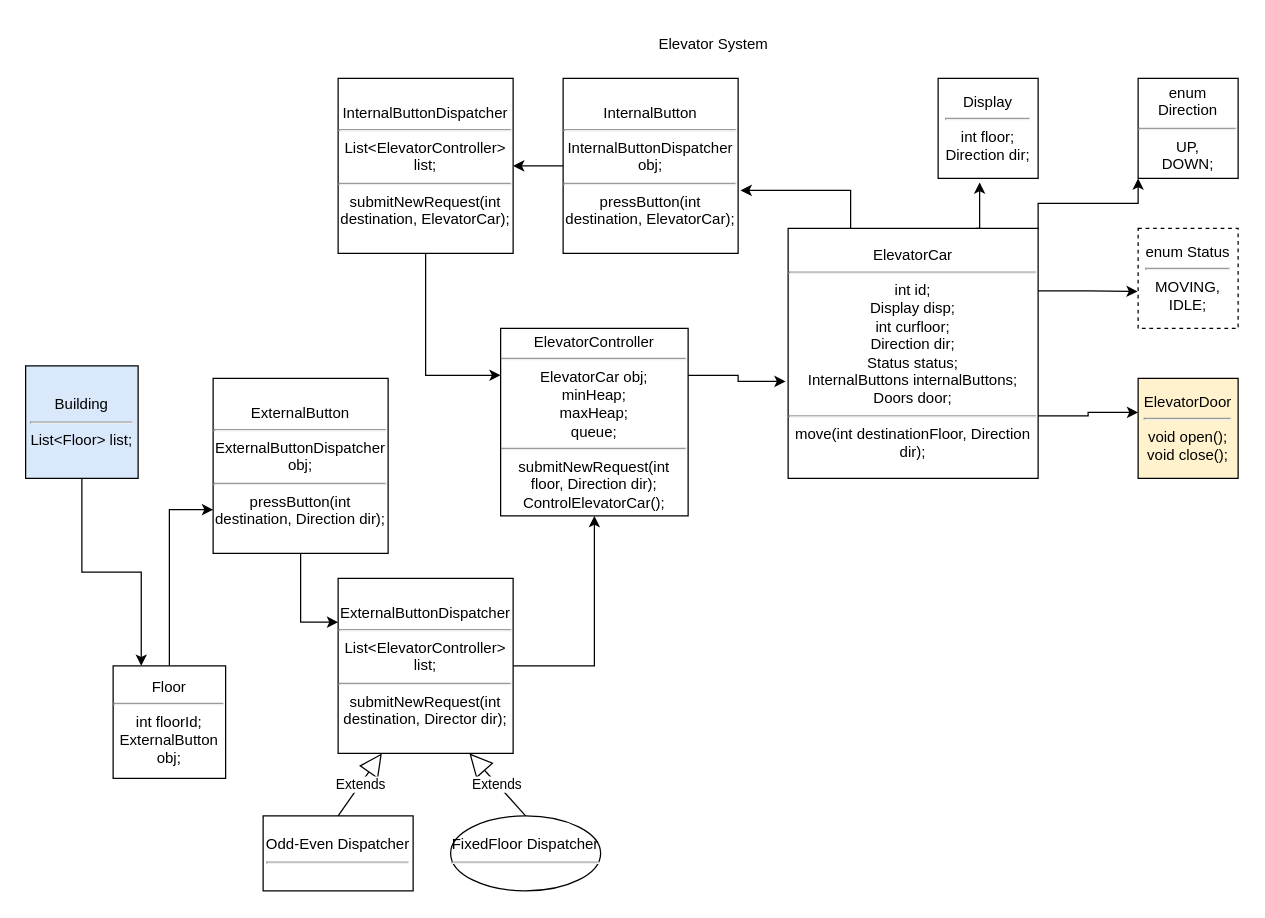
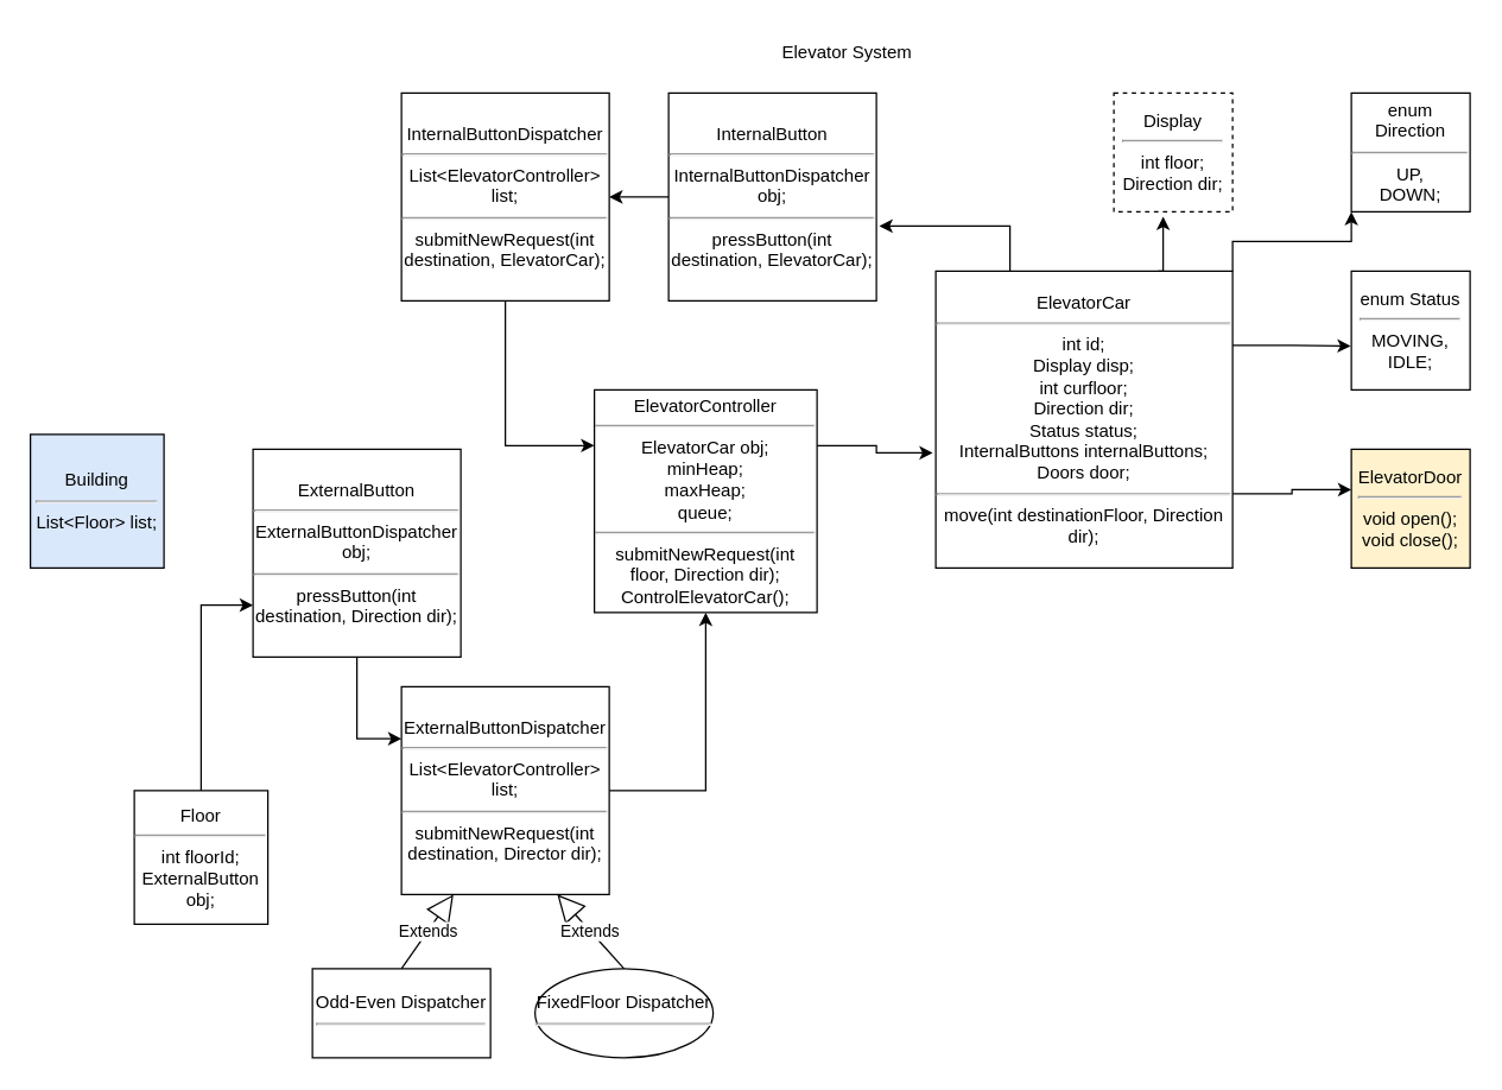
- <mxCell id="2" value="Display&lt;hr&gt;int floor;&lt;div&gt;Direction dir;&lt;/div&gt;" style="whiteSpace=wrap;html=1;aspect=fixed;" vertex="1" parent="1"><mxGeometry x="750" y="62" width="80" height="80" as="geometry" /></mxCell>
+ <mxCell id="2" value="Display&lt;hr&gt;int floor;&lt;div&gt;Direction dir;&lt;/div&gt;" style="whiteSpace=wrap;html=1;aspect=fixed;dashed=1;" vertex="1" parent="1"><mxGeometry x="750" y="62" width="80" height="80" as="geometry" /></mxCell>
- <mxCell id="4" value="enum Status&lt;hr&gt;MOVING,&lt;div&gt;IDLE;&lt;/div&gt;" style="whiteSpace=wrap;html=1;aspect=fixed;dashed=1;" vertex="1" parent="1"><mxGeometry x="910" y="182" width="80" height="80" as="geometry" /></mxCell>
+ <mxCell id="4" value="enum Status&lt;hr&gt;MOVING,&lt;div&gt;IDLE;&lt;/div&gt;" style="whiteSpace=wrap;html=1;aspect=fixed;" vertex="1" parent="1"><mxGeometry x="910" y="182" width="80" height="80" as="geometry" /></mxCell>
- <mxCell id="26" style="edgeStyle=orthogonalEdgeStyle;rounded=0;orthogonalLoop=1;jettySize=auto;html=1;exitX=0.5;exitY=1;exitDx=0;exitDy=0;entryX=0.25;entryY=0;entryDx=0;entryDy=0;" edge="1" parent="1" source="27" target="23"><mxGeometry relative="1" as="geometry" /></mxCell>
